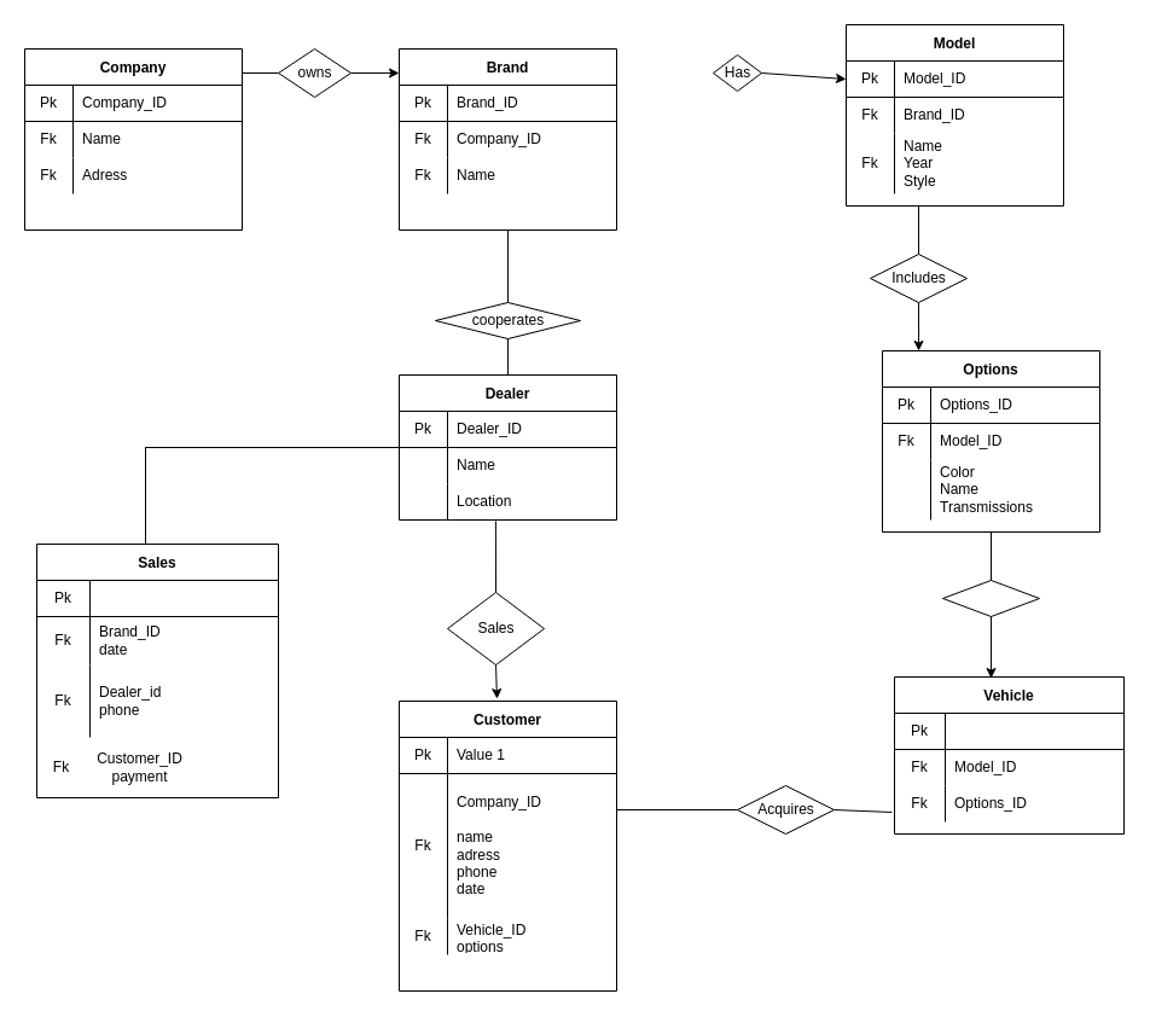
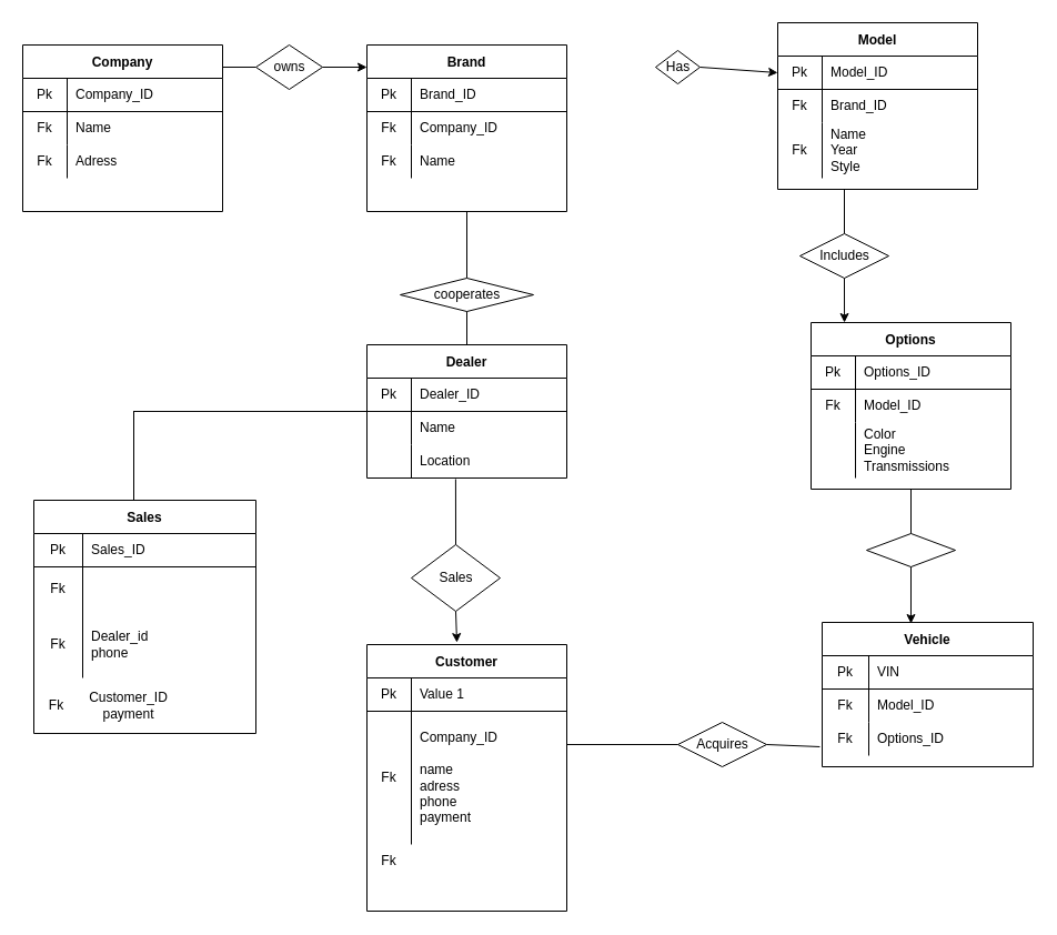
- <mxCell id="84" value="Color&lt;br&gt;Name&lt;br&gt;Transmissions" style="shape=partialRectangle;html=1;whiteSpace=wrap;connectable=0;fillColor=none;top=0;left=0;bottom=0;right=0;align=left;spacingLeft=6;overflow=hidden;pointerEvents=1;" vertex="1" parent="82"><mxGeometry x="40" width="140" height="50" as="geometry"><mxRectangle width="140" height="50" as="alternateBounds" /></mxGeometry></mxCell>
+ <mxCell id="84" value="Color&lt;br&gt;Engine&lt;br&gt;Transmissions" style="shape=partialRectangle;html=1;whiteSpace=wrap;connectable=0;fillColor=none;top=0;left=0;bottom=0;right=0;align=left;spacingLeft=6;overflow=hidden;pointerEvents=1;" vertex="1" parent="82"><mxGeometry x="40" width="140" height="50" as="geometry"><mxRectangle width="140" height="50" as="alternateBounds" /></mxGeometry></mxCell>
+ <mxCell id="58" value="Sales_ID" style="shape=partialRectangle;html=1;whiteSpace=wrap;connectable=0;fillColor=none;top=0;left=0;bottom=0;right=0;align=left;spacingLeft=6;overflow=hidden;pointerEvents=1;" vertex="1" parent="56"><mxGeometry x="44" width="156" height="30" as="geometry"><mxRectangle width="156" height="30" as="alternateBounds" /></mxGeometry></mxCell>
- <mxCell id="61" value="Brand_ID&lt;br&gt;date" style="shape=partialRectangle;html=1;whiteSpace=wrap;connectable=0;fillColor=none;top=0;left=0;bottom=0;right=0;align=left;spacingLeft=6;overflow=hidden;pointerEvents=1;" vertex="1" parent="59"><mxGeometry x="44" width="156" height="40" as="geometry"><mxRectangle width="156" height="40" as="alternateBounds" /></mxGeometry></mxCell>
+ <mxCell id="88" value="VIN" style="shape=partialRectangle;html=1;whiteSpace=wrap;connectable=0;fillColor=none;top=0;left=0;bottom=0;right=0;align=left;spacingLeft=6;overflow=hidden;pointerEvents=1;" vertex="1" parent="86"><mxGeometry x="42" width="148" height="30" as="geometry"><mxRectangle width="148" height="30" as="alternateBounds" /></mxGeometry></mxCell>
- <mxCell id="71" value="Company_ID&lt;br&gt;&lt;br&gt;name&lt;br&gt;adress&lt;br&gt;phone&lt;br&gt;date" style="shape=partialRectangle;html=1;whiteSpace=wrap;connectable=0;fillColor=none;top=0;left=0;bottom=0;right=0;align=left;spacingLeft=6;overflow=hidden;pointerEvents=1;" vertex="1" parent="69"><mxGeometry x="40" width="140" height="120" as="geometry"><mxRectangle width="140" height="120" as="alternateBounds" /></mxGeometry></mxCell>
+ <mxCell id="71" value="Company_ID&lt;br&gt;&lt;br&gt;name&lt;br&gt;adress&lt;br&gt;phone&lt;br&gt;payment" style="shape=partialRectangle;html=1;whiteSpace=wrap;connectable=0;fillColor=none;top=0;left=0;bottom=0;right=0;align=left;spacingLeft=6;overflow=hidden;pointerEvents=1;" vertex="1" parent="69"><mxGeometry x="40" width="140" height="120" as="geometry"><mxRectangle width="140" height="120" as="alternateBounds" /></mxGeometry></mxCell>
- <mxCell id="74" value="Vehicle_ID&lt;br&gt;options" style="shape=partialRectangle;html=1;whiteSpace=wrap;connectable=0;fillColor=none;top=0;left=0;bottom=0;right=0;align=left;spacingLeft=6;overflow=hidden;pointerEvents=1;" vertex="1" parent="72"><mxGeometry x="40" width="140" height="30" as="geometry"><mxRectangle width="140" height="30" as="alternateBounds" /></mxGeometry></mxCell>
